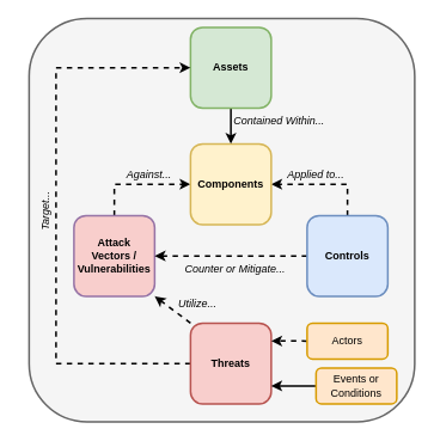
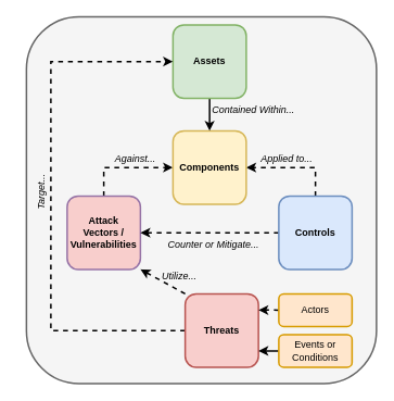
- <mxCell id="13" value="&lt;b&gt;Threats&lt;/b&gt;" style="rounded=1;whiteSpace=wrap;html=1;fillColor=#f8cecc;strokeColor=#b85450;strokeWidth=2;" parent="1" vertex="1"><mxGeometry x="212" y="360" width="90" height="90" as="geometry" /></mxCell>
+ <mxCell id="13" value="&lt;b&gt;Threats&lt;/b&gt;" style="rounded=1;whiteSpace=wrap;html=1;fillColor=#f8cecc;strokeColor=#b85450;strokeWidth=2;" parent="1" vertex="1"><mxGeometry x="227" y="360" width="90" height="90" as="geometry" /></mxCell>
- <mxCell id="17" value="Events or Conditions" style="rounded=1;whiteSpace=wrap;html=1;fillColor=#ffe6cc;strokeColor=#d79b00;strokeWidth=2;" parent="1" vertex="1"><mxGeometry x="352" y="410" width="90" height="40" as="geometry" /></mxCell>
+ <mxCell id="17" value="Events or Conditions" style="rounded=1;whiteSpace=wrap;html=1;fillColor=#ffe6cc;strokeColor=#d79b00;strokeWidth=2;" parent="1" vertex="1"><mxGeometry x="342" y="410" width="90" height="40" as="geometry" /></mxCell>
